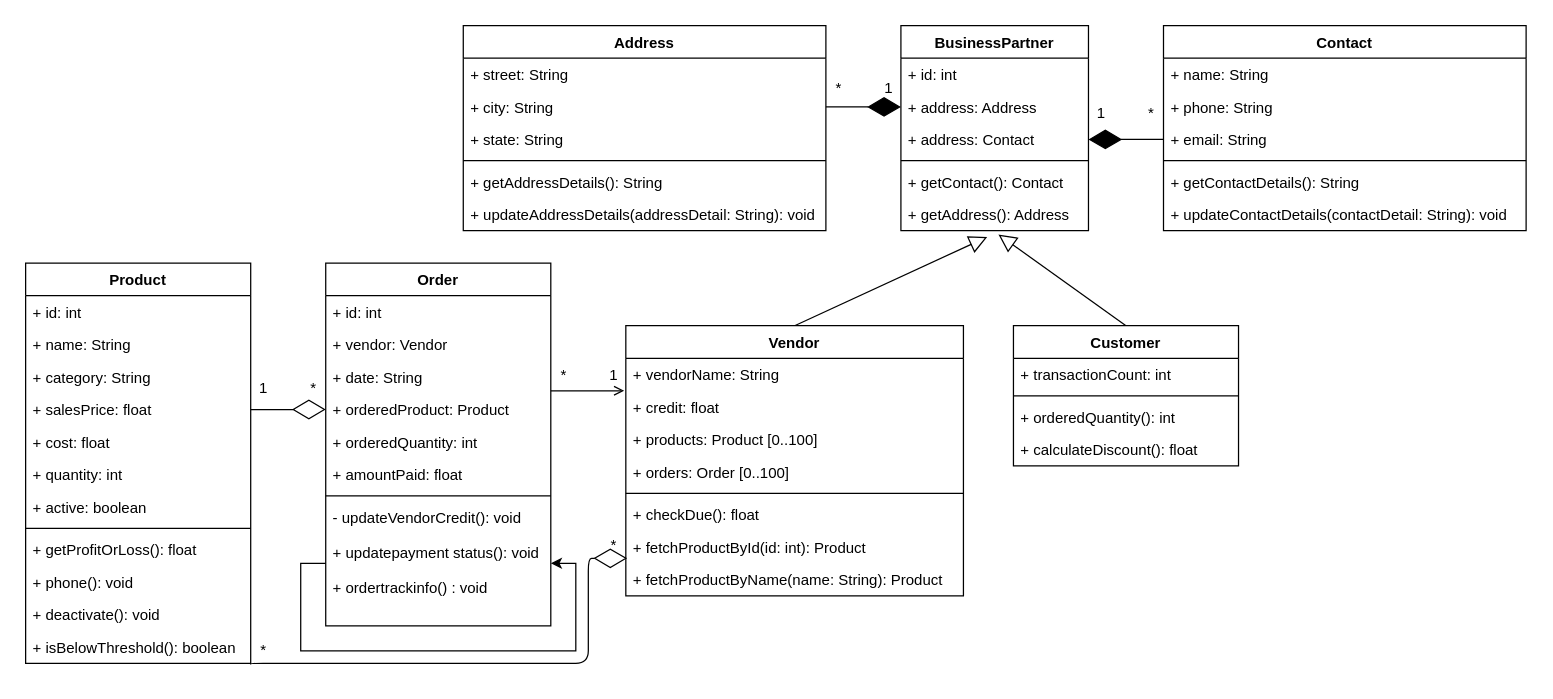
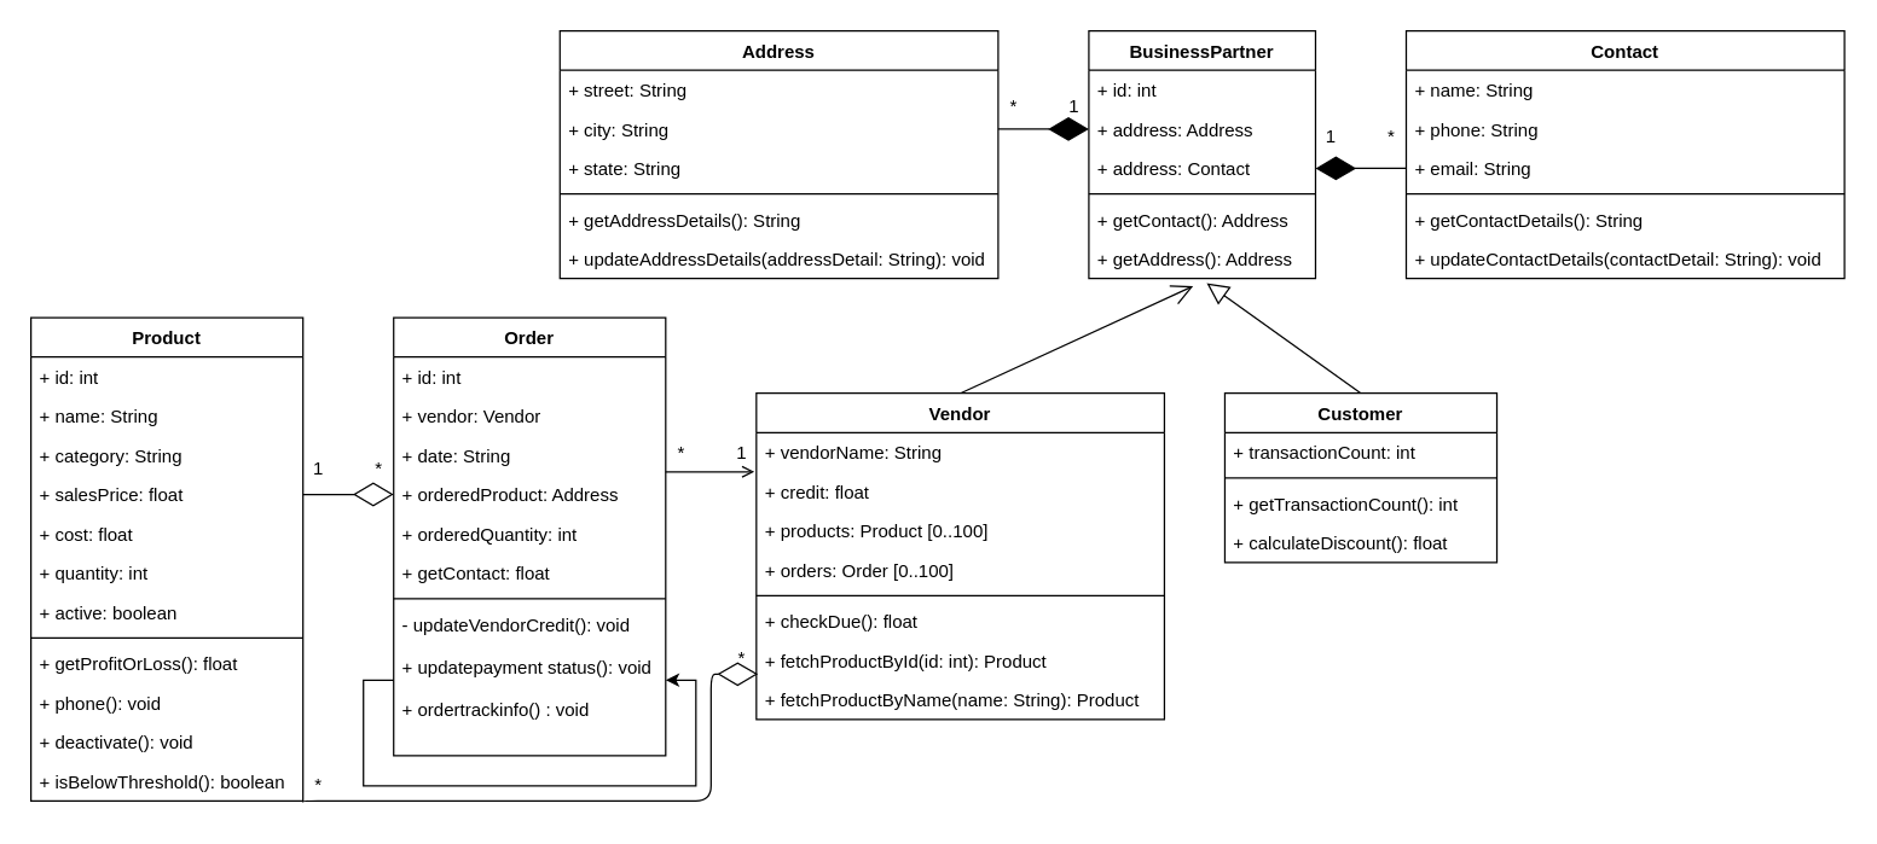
- <mxCell id="14" value="+ getContact(): Contact" style="text;strokeColor=none;fillColor=none;align=left;verticalAlign=top;spacingLeft=4;spacingRight=4;overflow=hidden;rotatable=0;points=[[0,0.5],[1,0.5]];portConstraint=eastwest;" parent="9" vertex="1"><mxGeometry y="112" width="150" height="26" as="geometry" /></mxCell>
+ <mxCell id="14" value="+ getContact(): Address" style="text;strokeColor=none;fillColor=none;align=left;verticalAlign=top;spacingLeft=4;spacingRight=4;overflow=hidden;rotatable=0;points=[[0,0.5],[1,0.5]];portConstraint=eastwest;" parent="9" vertex="1"><mxGeometry y="112" width="150" height="26" as="geometry" /></mxCell>
- <mxCell id="16" value="" style="edgeStyle=none;html=1;endSize=12;endArrow=block;endFill=0;exitX=0.5;exitY=0;exitDx=0;exitDy=0;entryX=0.46;entryY=1.192;entryDx=0;entryDy=0;entryPerimeter=0;" parent="1" source="39" target="15" edge="1"><mxGeometry width="160" relative="1" as="geometry"><mxPoint x="430" y="260" as="sourcePoint" /><mxPoint x="690" y="180" as="targetPoint" /></mxGeometry></mxCell>
+ <mxCell id="16" value="" style="edgeStyle=none;html=1;endSize=12;endArrow=open;endFill=0;exitX=0.5;exitY=0;exitDx=0;exitDy=0;entryX=0.46;entryY=1.192;entryDx=0;entryDy=0;entryPerimeter=0;" parent="1" source="39" target="15" edge="1"><mxGeometry width="160" relative="1" as="geometry"><mxPoint x="430" y="260" as="sourcePoint" /><mxPoint x="690" y="180" as="targetPoint" /></mxGeometry></mxCell>
- <mxCell id="57" value="+ orderedProduct: Product" style="text;strokeColor=none;fillColor=none;align=left;verticalAlign=top;spacingLeft=4;spacingRight=4;overflow=hidden;rotatable=0;points=[[0,0.5],[1,0.5]];portConstraint=eastwest;" parent="53" vertex="1"><mxGeometry y="104" width="180" height="26" as="geometry" /></mxCell>
+ <mxCell id="57" value="+ orderedProduct: Address" style="text;strokeColor=none;fillColor=none;align=left;verticalAlign=top;spacingLeft=4;spacingRight=4;overflow=hidden;rotatable=0;points=[[0,0.5],[1,0.5]];portConstraint=eastwest;" parent="53" vertex="1"><mxGeometry y="104" width="180" height="26" as="geometry" /></mxCell>
- <mxCell id="51" value="+ orderedQuantity(): int" style="text;strokeColor=none;fillColor=none;align=left;verticalAlign=top;spacingLeft=4;spacingRight=4;overflow=hidden;rotatable=0;points=[[0,0.5],[1,0.5]];portConstraint=eastwest;" parent="48" vertex="1"><mxGeometry y="60" width="180" height="26" as="geometry" /></mxCell>
+ <mxCell id="51" value="+ getTransactionCount(): int" style="text;strokeColor=none;fillColor=none;align=left;verticalAlign=top;spacingLeft=4;spacingRight=4;overflow=hidden;rotatable=0;points=[[0,0.5],[1,0.5]];portConstraint=eastwest;" parent="48" vertex="1"><mxGeometry y="60" width="180" height="26" as="geometry" /></mxCell>
- <mxCell id="59" value="+ amountPaid: float" style="text;strokeColor=none;fillColor=none;align=left;verticalAlign=top;spacingLeft=4;spacingRight=4;overflow=hidden;rotatable=0;points=[[0,0.5],[1,0.5]];portConstraint=eastwest;" parent="53" vertex="1"><mxGeometry y="156" width="180" height="26" as="geometry" /></mxCell>
+ <mxCell id="59" value="+ getContact: float" style="text;strokeColor=none;fillColor=none;align=left;verticalAlign=top;spacingLeft=4;spacingRight=4;overflow=hidden;rotatable=0;points=[[0,0.5],[1,0.5]];portConstraint=eastwest;" parent="53" vertex="1"><mxGeometry y="156" width="180" height="26" as="geometry" /></mxCell>
